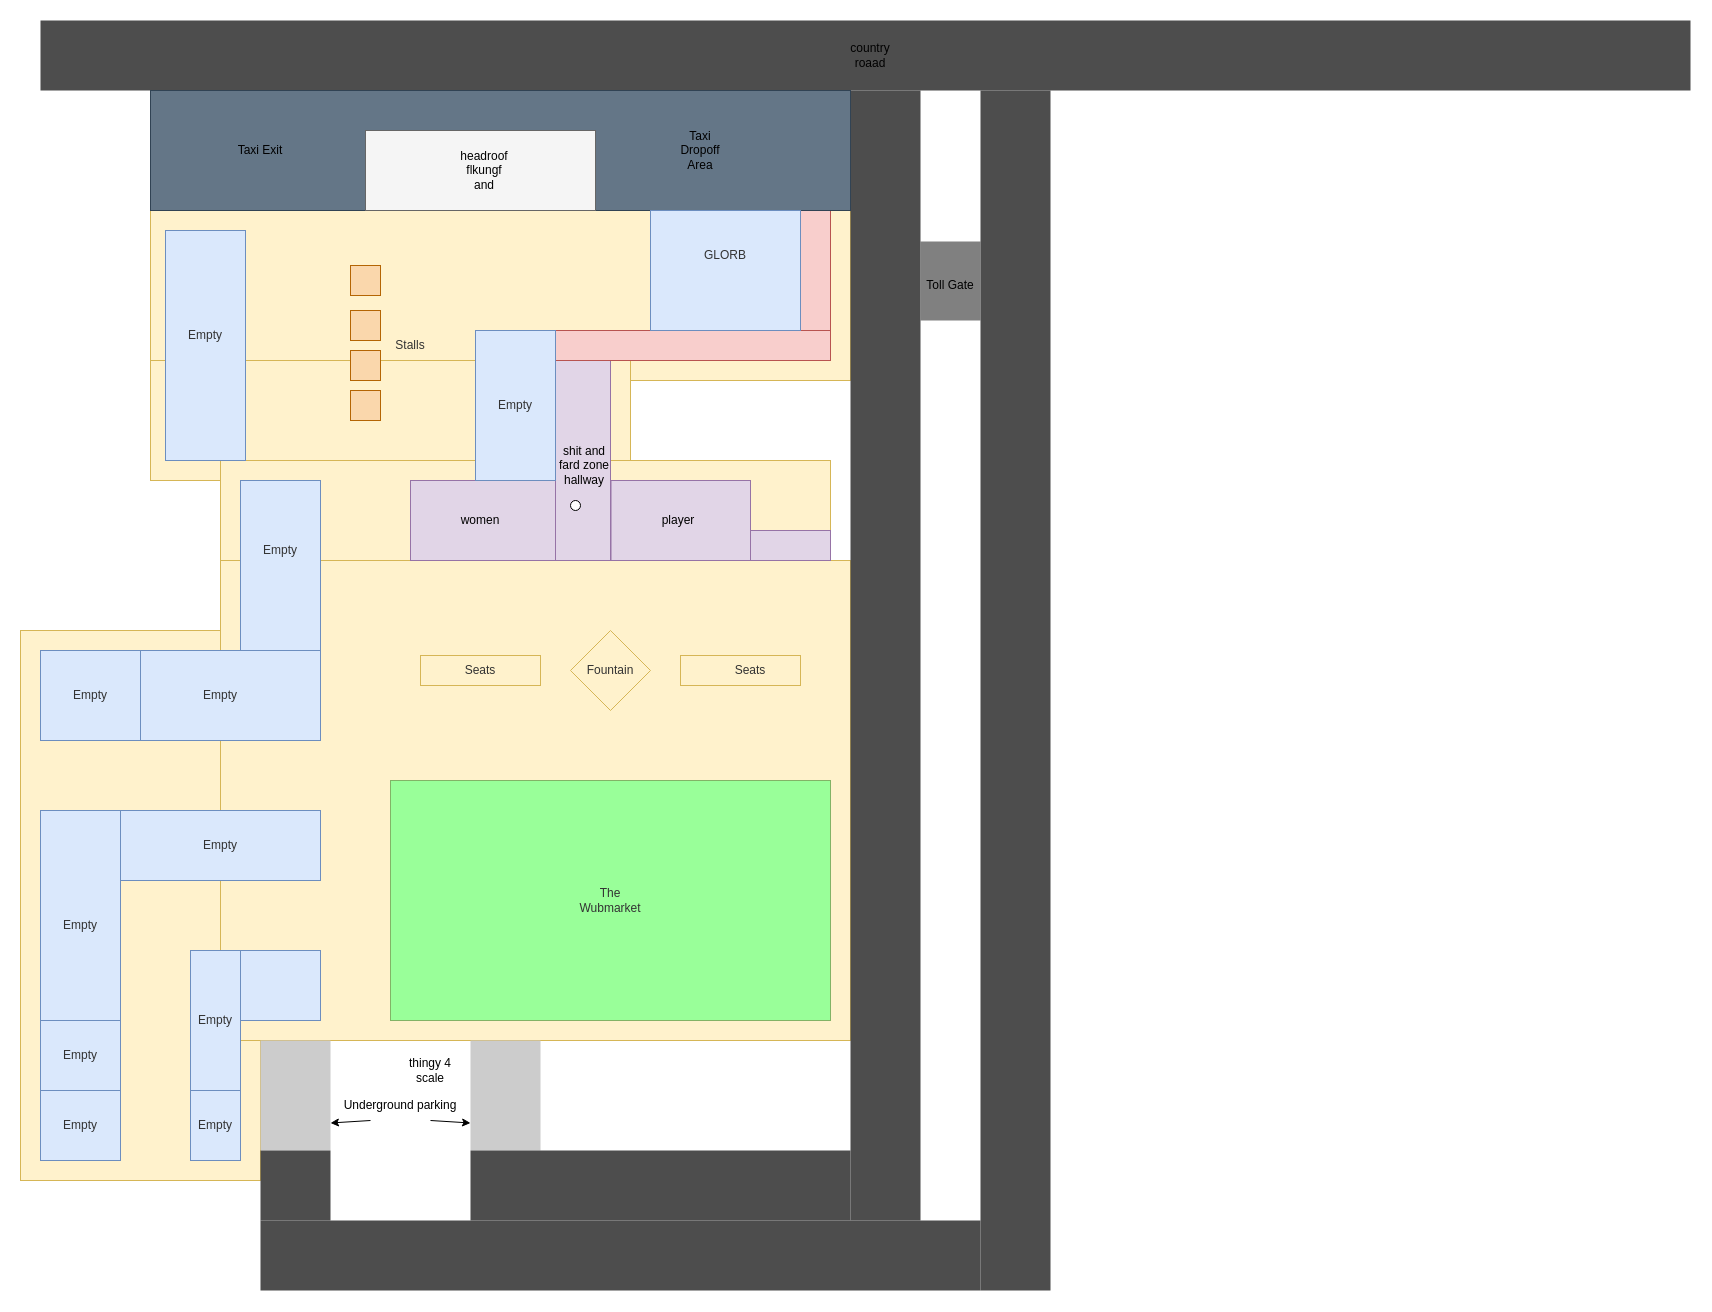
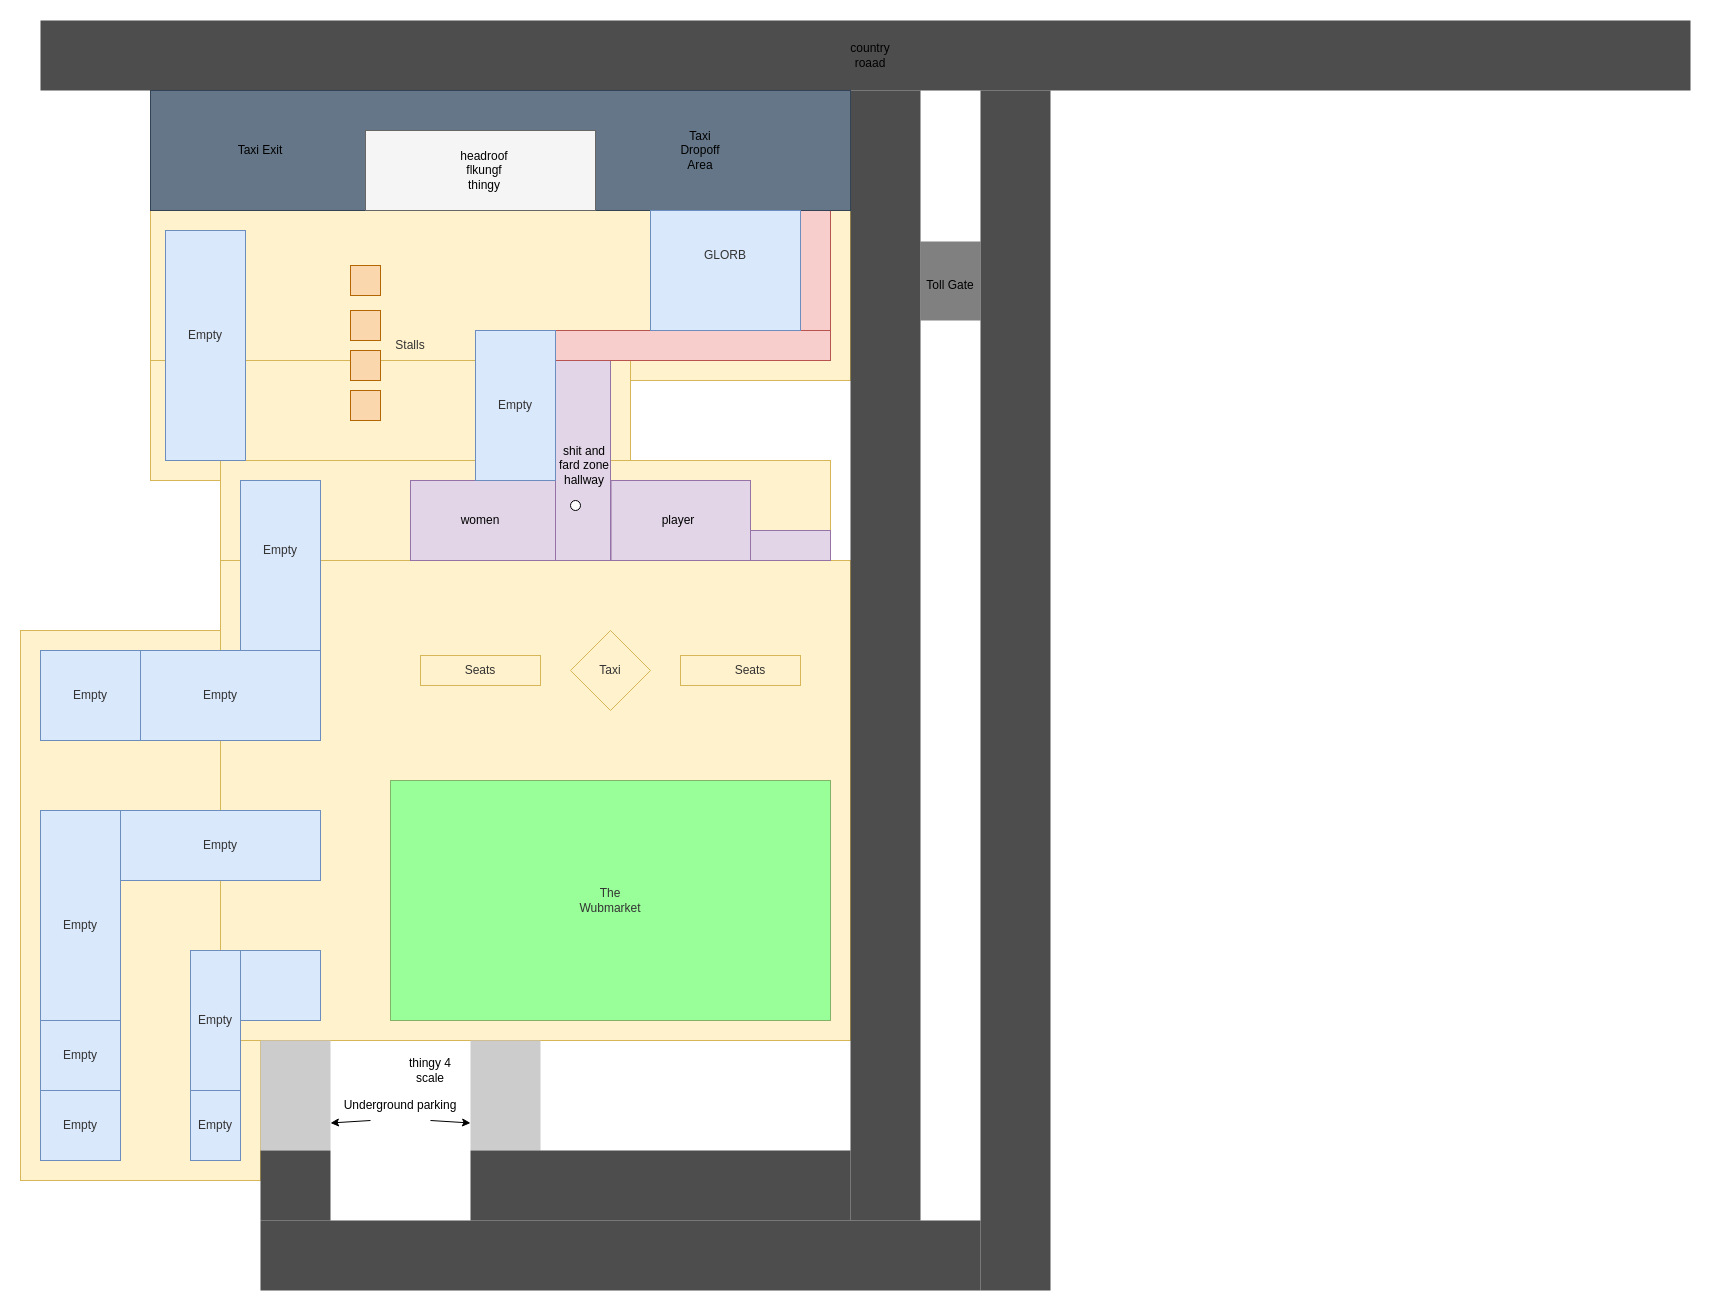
- <mxCell id="61" value="&lt;font color=&quot;#000000&quot;&gt;headroof flkungf and&lt;/font&gt;" style="text;html=1;strokeColor=none;fillColor=none;align=center;verticalAlign=middle;whiteSpace=wrap;rounded=0;" parent="1" vertex="1"><mxGeometry x="454" y="155" width="60" height="30" as="geometry" /></mxCell>
+ <mxCell id="61" value="&lt;font color=&quot;#000000&quot;&gt;headroof flkungf thingy&lt;/font&gt;" style="text;html=1;strokeColor=none;fillColor=none;align=center;verticalAlign=middle;whiteSpace=wrap;rounded=0;" parent="1" vertex="1"><mxGeometry x="454" y="155" width="60" height="30" as="geometry" /></mxCell>
- <mxCell id="46" value="Fountain" style="text;html=1;strokeColor=none;fillColor=none;align=center;verticalAlign=middle;whiteSpace=wrap;rounded=0;fontColor=#333333;fontStyle=0" parent="1" vertex="1"><mxGeometry x="580" y="655" width="60" height="30" as="geometry" /></mxCell>
+ <mxCell id="46" value="Taxi" style="text;html=1;strokeColor=none;fillColor=none;align=center;verticalAlign=middle;whiteSpace=wrap;rounded=0;fontColor=#333333;fontStyle=0" parent="1" vertex="1"><mxGeometry x="580" y="655" width="60" height="30" as="geometry" /></mxCell>
